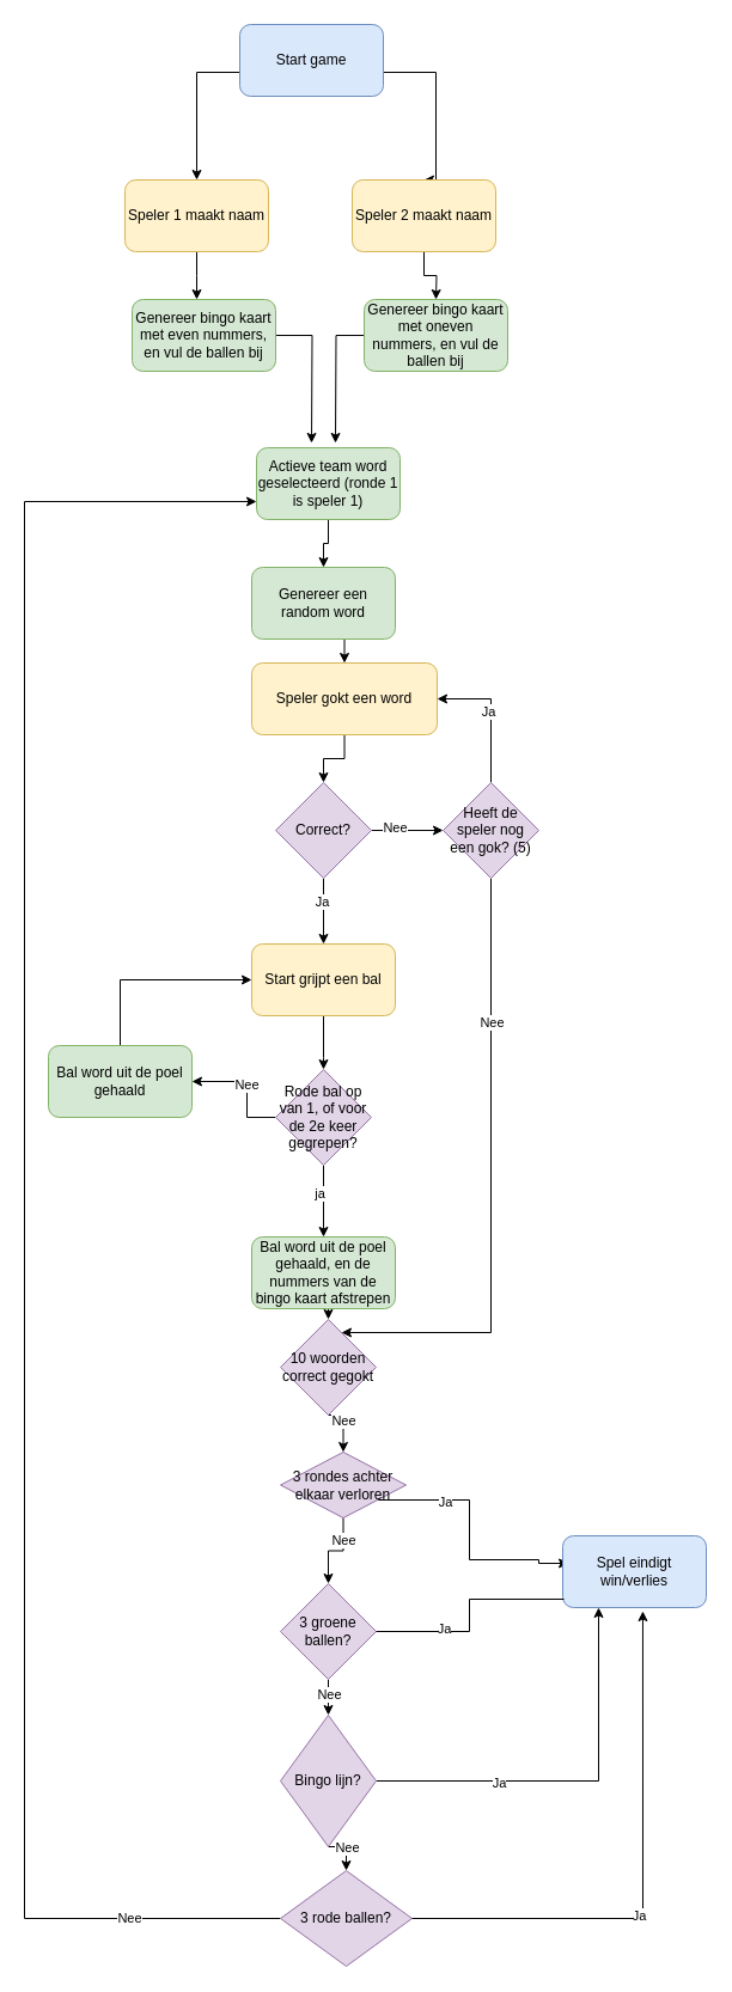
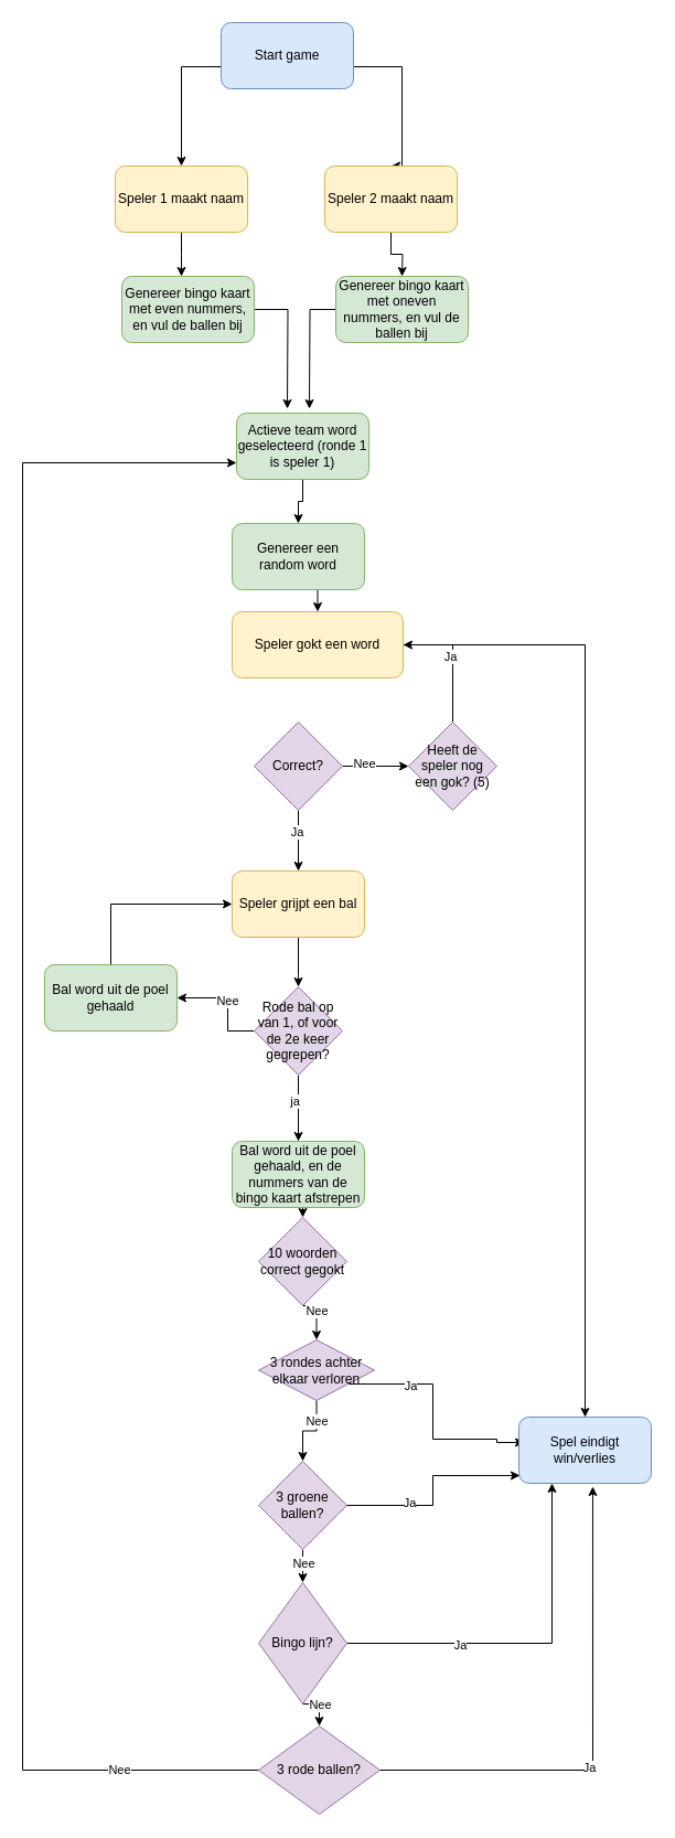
- <mxCell id="7" style="edgeStyle=orthogonalEdgeStyle;rounded=0;orthogonalLoop=1;jettySize=auto;html=1;entryX=0.5;entryY=0;entryDx=0;entryDy=0;" parent="1" source="8" target="13" edge="1"><mxGeometry relative="1" as="geometry" /></mxCell>
+ <mxCell id="7" style="edgeStyle=orthogonalEdgeStyle;rounded=0;orthogonalLoop=1;jettySize=auto;html=1;" parent="1" source="8" target="26" edge="1"><mxGeometry relative="1" as="geometry" /></mxCell>
- <mxCell id="20" value="Start grijpt een bal" style="rounded=1;whiteSpace=wrap;html=1;fillColor=#fff2cc;strokeColor=#d6b656;" parent="1" vertex="1"><mxGeometry x="210" y="789" width="120" height="60" as="geometry" /></mxCell>
+ <mxCell id="20" value="Speler grijpt een bal" style="rounded=1;whiteSpace=wrap;html=1;fillColor=#fff2cc;strokeColor=#d6b656;" parent="1" vertex="1"><mxGeometry x="210" y="789" width="120" height="60" as="geometry" /></mxCell>
- <mxCell id="16" style="edgeStyle=orthogonalEdgeStyle;rounded=0;orthogonalLoop=1;jettySize=auto;html=1;exitX=0.5;exitY=1;exitDx=0;exitDy=0;" parent="1" source="18" target="44" edge="1"><mxGeometry relative="1" as="geometry"><mxPoint x="410" y="1014" as="targetPoint" /><Array as="points"><mxPoint x="410" y="1114" /></Array></mxGeometry></mxCell>
- <mxCell id="17" value="Nee" style="edgeLabel;html=1;align=center;verticalAlign=middle;resizable=0;points=[];" parent="16" vertex="1" connectable="0"><mxGeometry x="-0.523" relative="1" as="geometry"><mxPoint as="offset" /></mxGeometry></mxCell>
- <mxCell id="51" style="edgeStyle=orthogonalEdgeStyle;rounded=0;orthogonalLoop=1;jettySize=auto;html=1;entryX=0.008;entryY=0.883;entryDx=0;entryDy=0;entryPerimeter=0;endArrow=none;" parent="1" source="47" target="26" edge="1"><mxGeometry relative="1" as="geometry" /></mxCell>
+ <mxCell id="51" style="edgeStyle=orthogonalEdgeStyle;rounded=0;orthogonalLoop=1;jettySize=auto;html=1;entryX=0.008;entryY=0.883;entryDx=0;entryDy=0;entryPerimeter=0;" parent="1" source="47" target="26" edge="1"><mxGeometry relative="1" as="geometry" /></mxCell>
